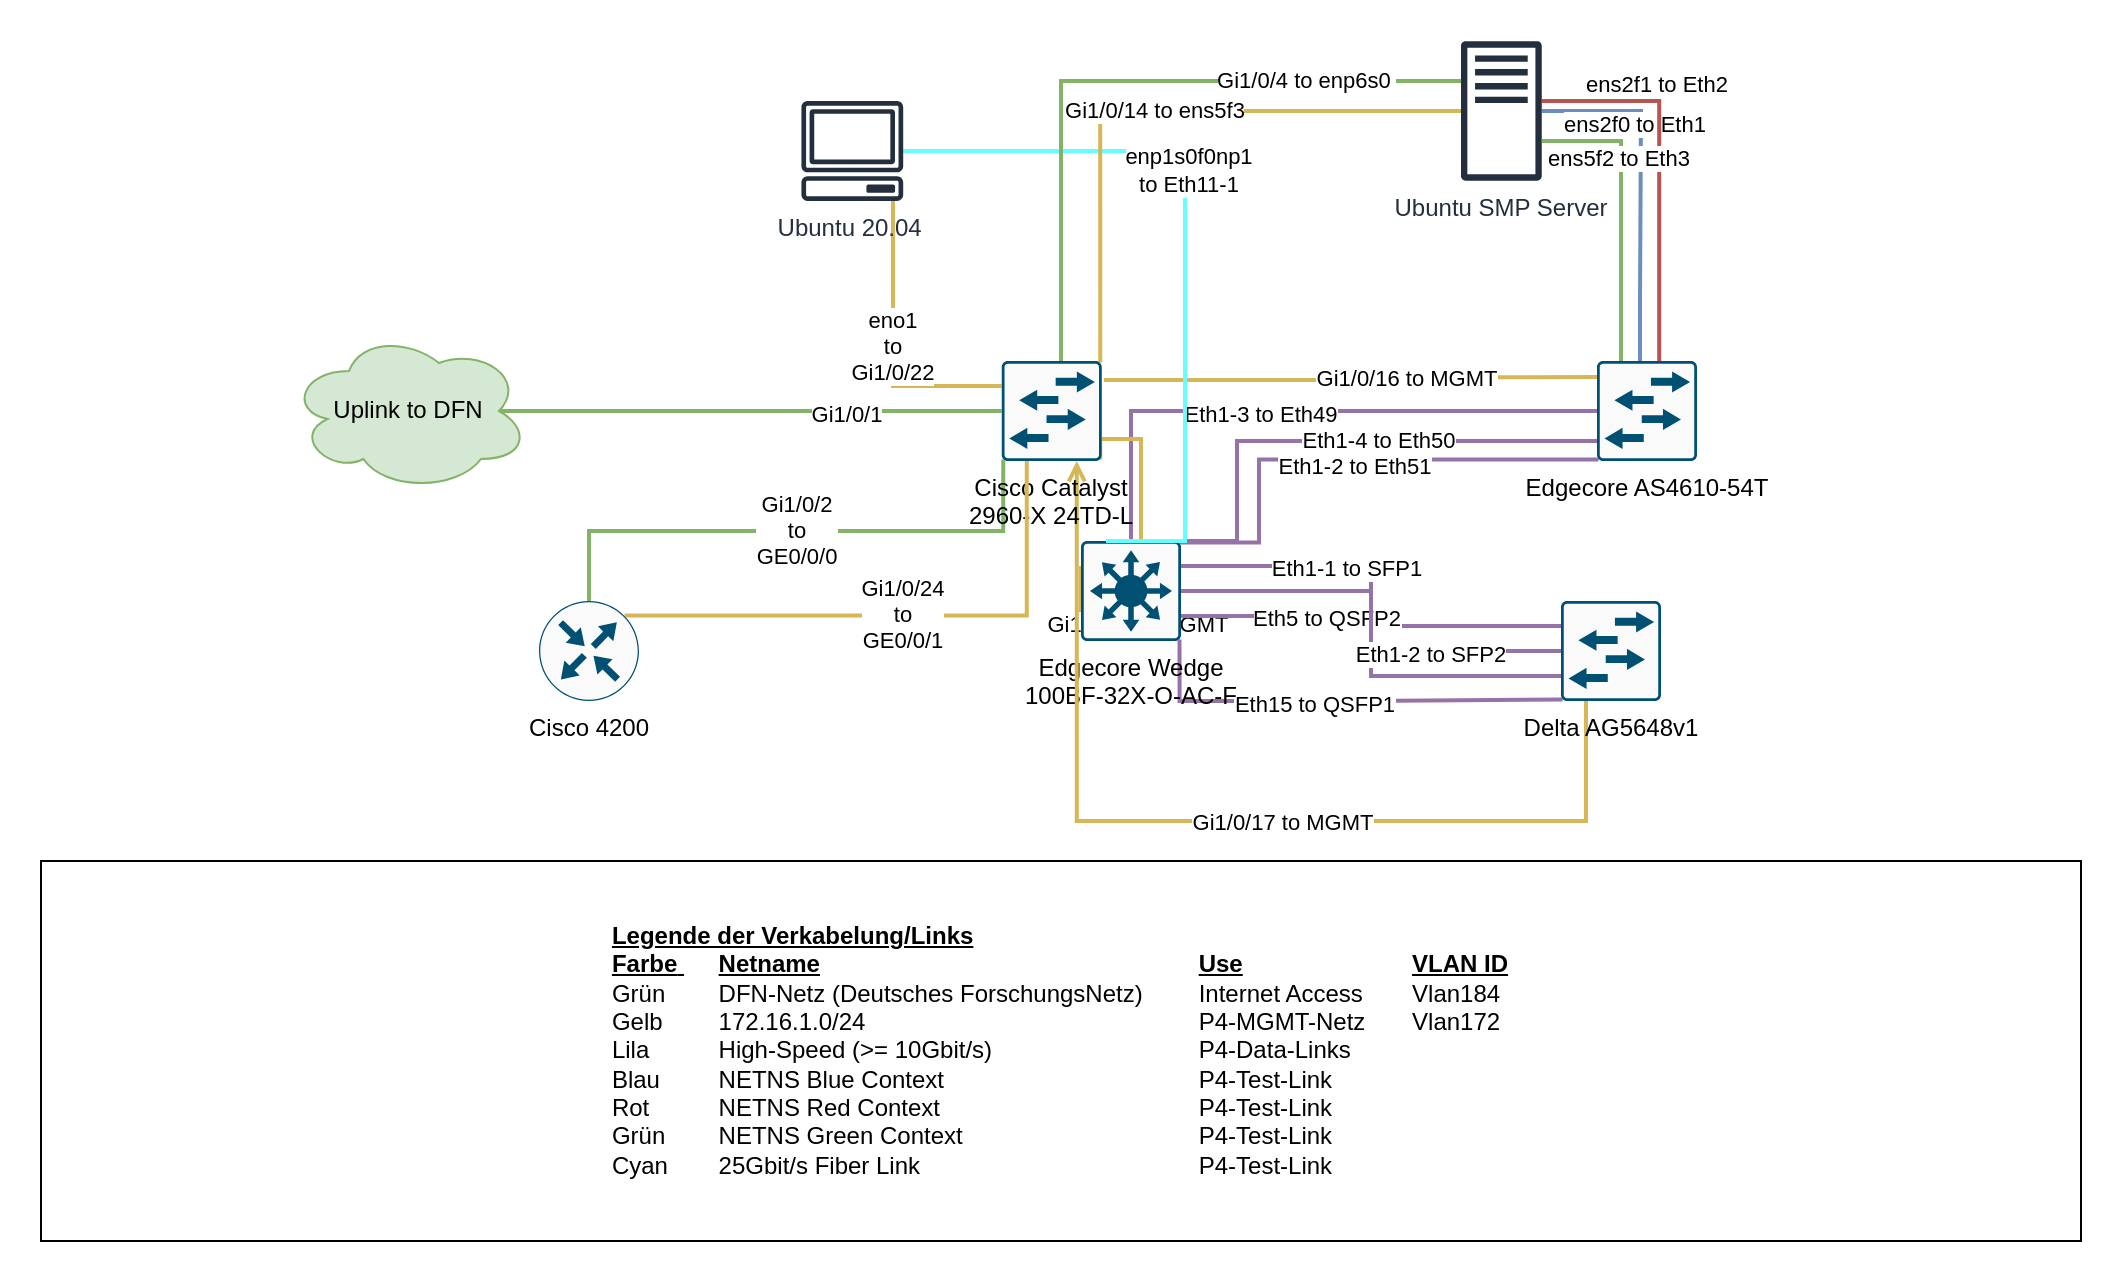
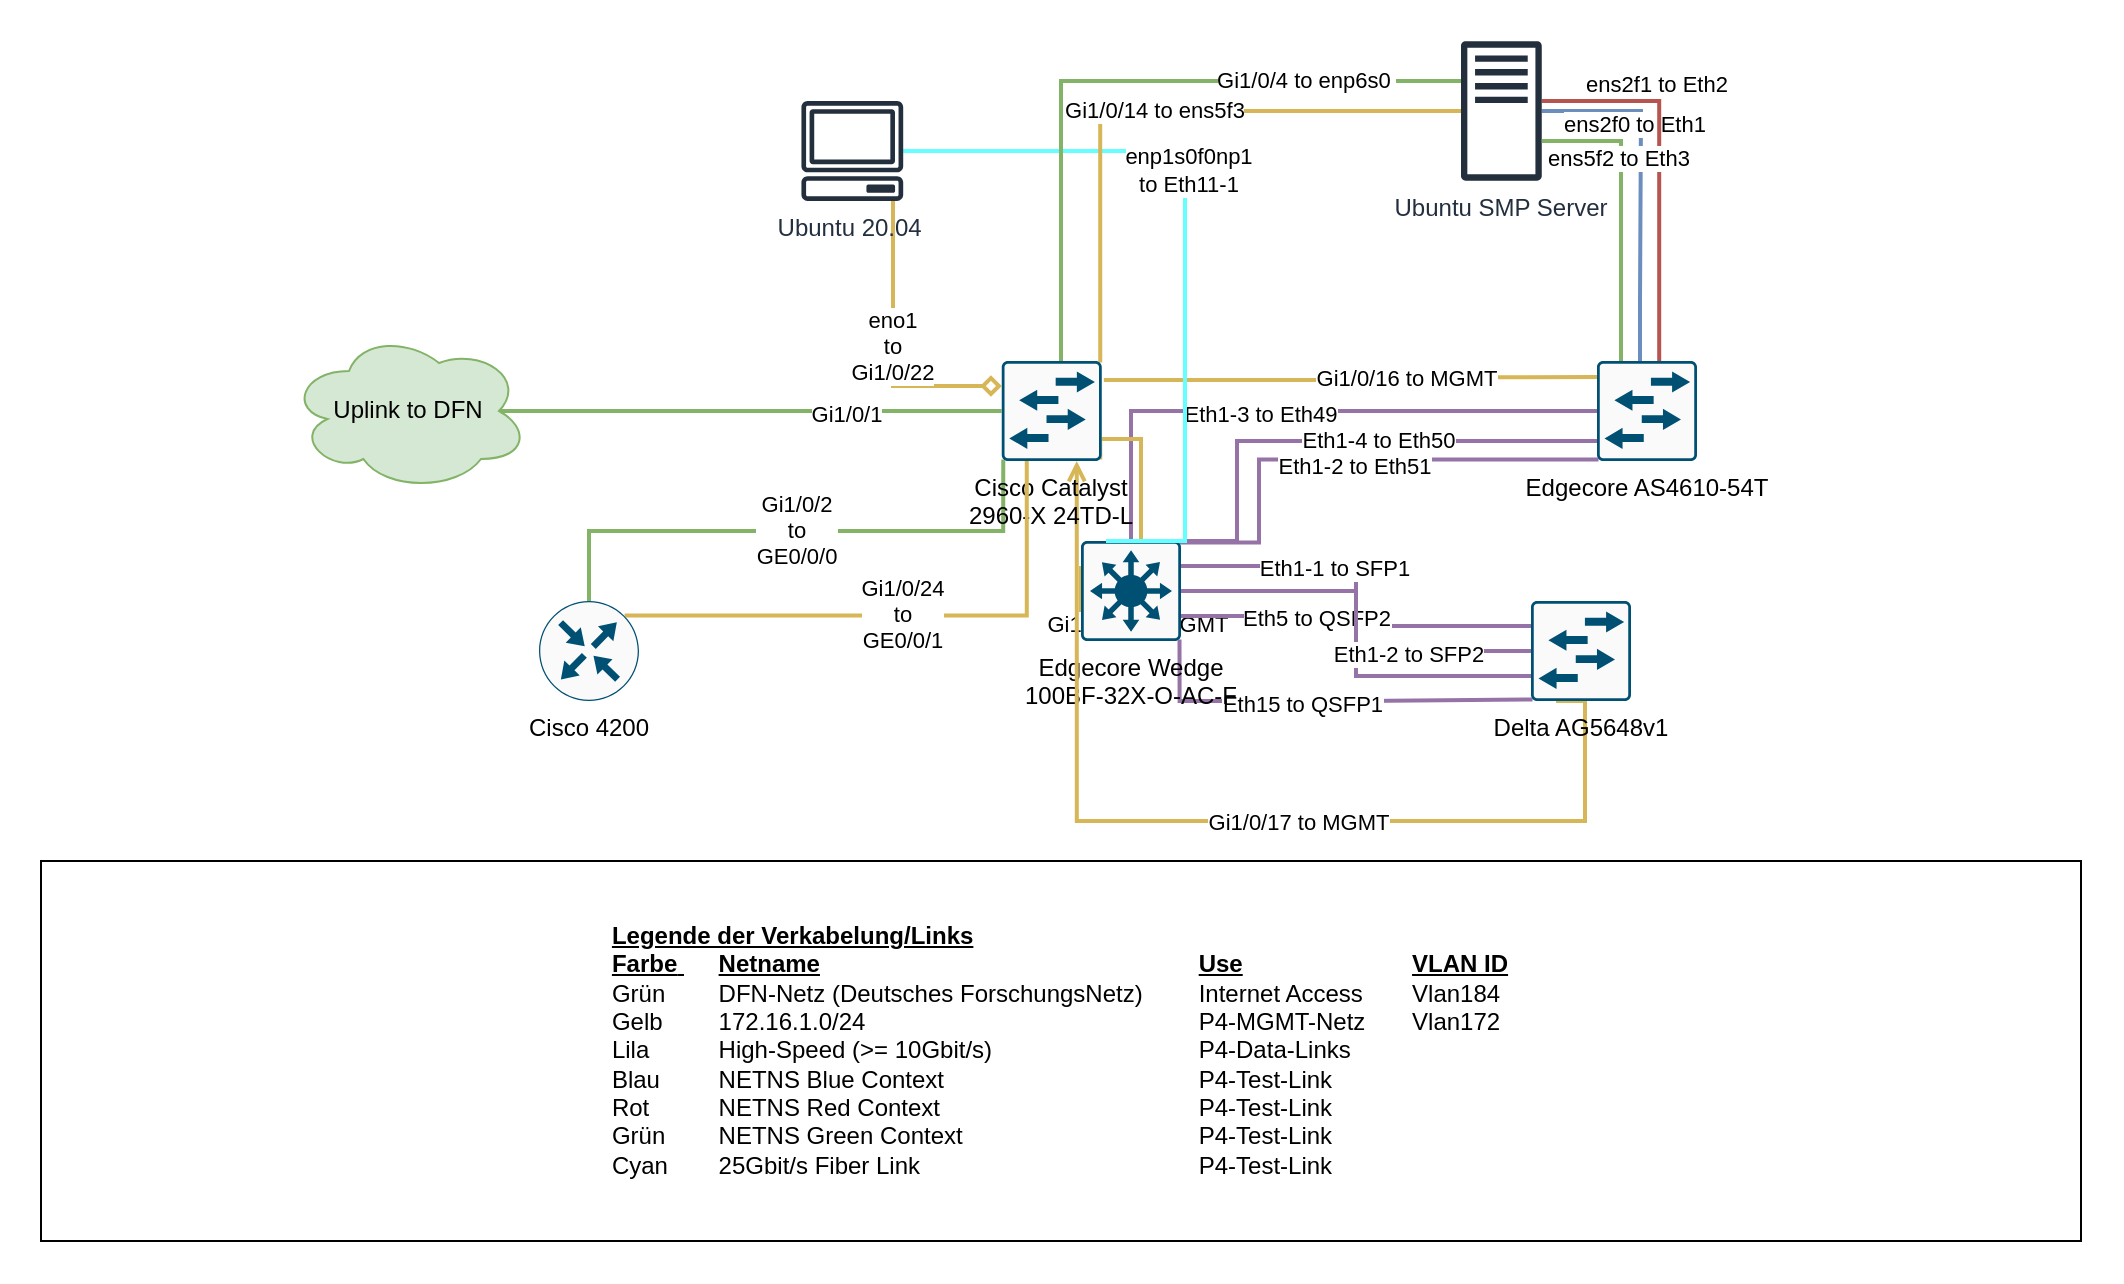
- <mxCell id="31" value="eno1&lt;br&gt;to&lt;br&gt;Gi1/0/22" style="edgeStyle=orthogonalEdgeStyle;rounded=0;orthogonalLoop=1;jettySize=auto;html=1;endArrow=none;endFill=0;entryX=0;entryY=0.25;entryDx=0;entryDy=0;entryPerimeter=0;fillColor=#fff2cc;strokeColor=#d6b656;strokeWidth=2;" parent="1" source="32" target="40" edge="1"><mxGeometry relative="1" as="geometry"><mxPoint x="401.543" y="35" as="targetPoint" /><Array as="points"><mxPoint x="446" y="192" /></Array></mxGeometry></mxCell>
+ <mxCell id="31" value="eno1&lt;br&gt;to&lt;br&gt;Gi1/0/22" style="edgeStyle=orthogonalEdgeStyle;rounded=0;orthogonalLoop=1;jettySize=auto;html=1;endArrow=diamond;endFill=0;entryX=0;entryY=0.25;entryDx=0;entryDy=0;entryPerimeter=0;fillColor=#fff2cc;strokeColor=#d6b656;strokeWidth=2;" parent="1" source="32" target="40" edge="1"><mxGeometry relative="1" as="geometry"><mxPoint x="401.543" y="35" as="targetPoint" /><Array as="points"><mxPoint x="446" y="192" /></Array></mxGeometry></mxCell>
- <mxCell id="30" value="Delta AG5648v1" style="sketch=0;points=[[0.015,0.015,0],[0.985,0.015,0],[0.985,0.985,0],[0.015,0.985,0],[0.25,0,0],[0.5,0,0],[0.75,0,0],[1,0.25,0],[1,0.5,0],[1,0.75,0],[0.75,1,0],[0.5,1,0],[0.25,1,0],[0,0.75,0],[0,0.5,0],[0,0.25,0]];verticalLabelPosition=bottom;html=1;verticalAlign=top;aspect=fixed;align=center;pointerEvents=1;shape=mxgraph.cisco19.rect;prIcon=l2_switch;fillColor=#FAFAFA;strokeColor=#005073;" parent="1" vertex="1"><mxGeometry x="780" y="300" width="50" height="50" as="geometry" /></mxCell>
+ <mxCell id="30" value="Delta AG5648v1" style="sketch=0;points=[[0.015,0.015,0],[0.985,0.015,0],[0.985,0.985,0],[0.015,0.985,0],[0.25,0,0],[0.5,0,0],[0.75,0,0],[1,0.25,0],[1,0.5,0],[1,0.75,0],[0.75,1,0],[0.5,1,0],[0.25,1,0],[0,0.75,0],[0,0.5,0],[0,0.25,0]];verticalLabelPosition=bottom;html=1;verticalAlign=top;aspect=fixed;align=center;pointerEvents=1;shape=mxgraph.cisco19.rect;prIcon=l2_switch;fillColor=#FAFAFA;strokeColor=#005073;" parent="1" vertex="1"><mxGeometry x="765" y="300" width="50" height="50" as="geometry" /></mxCell>
